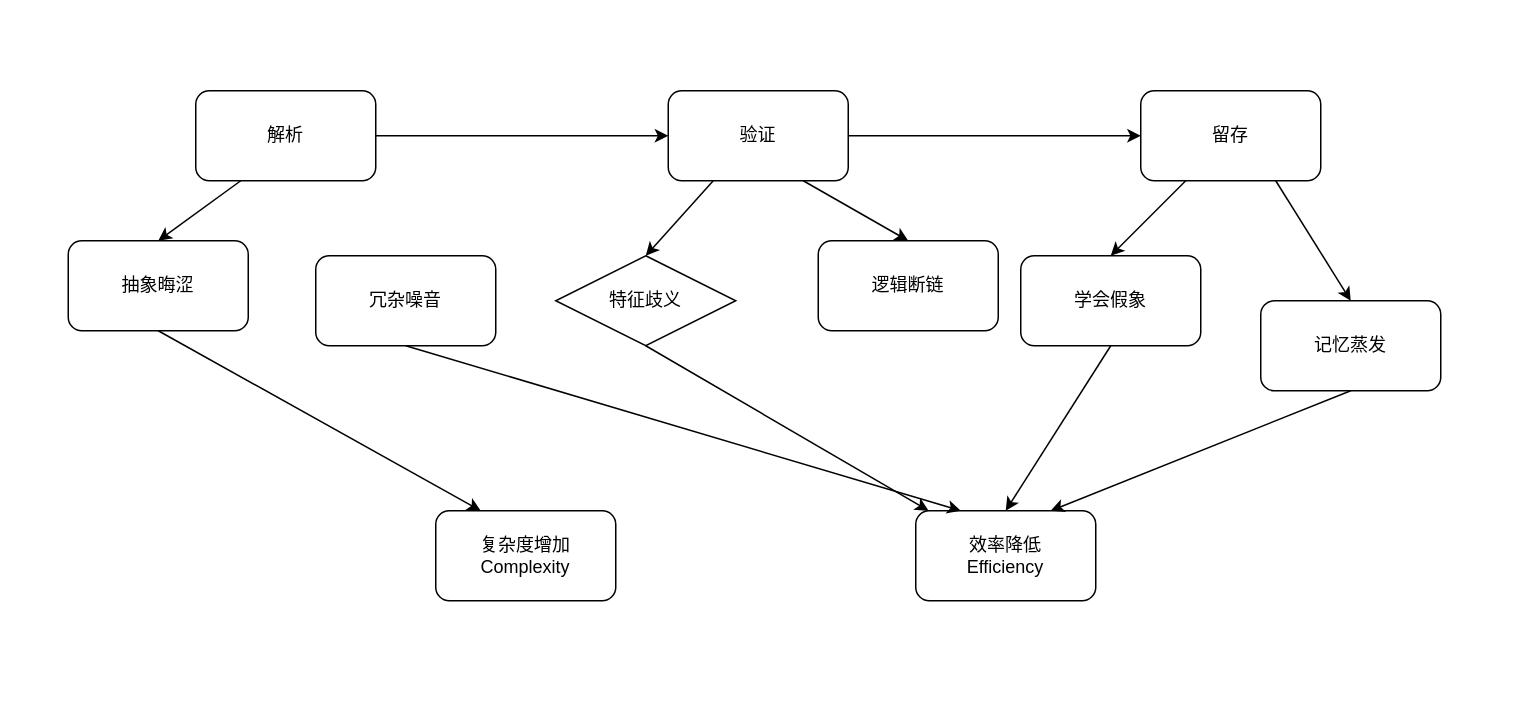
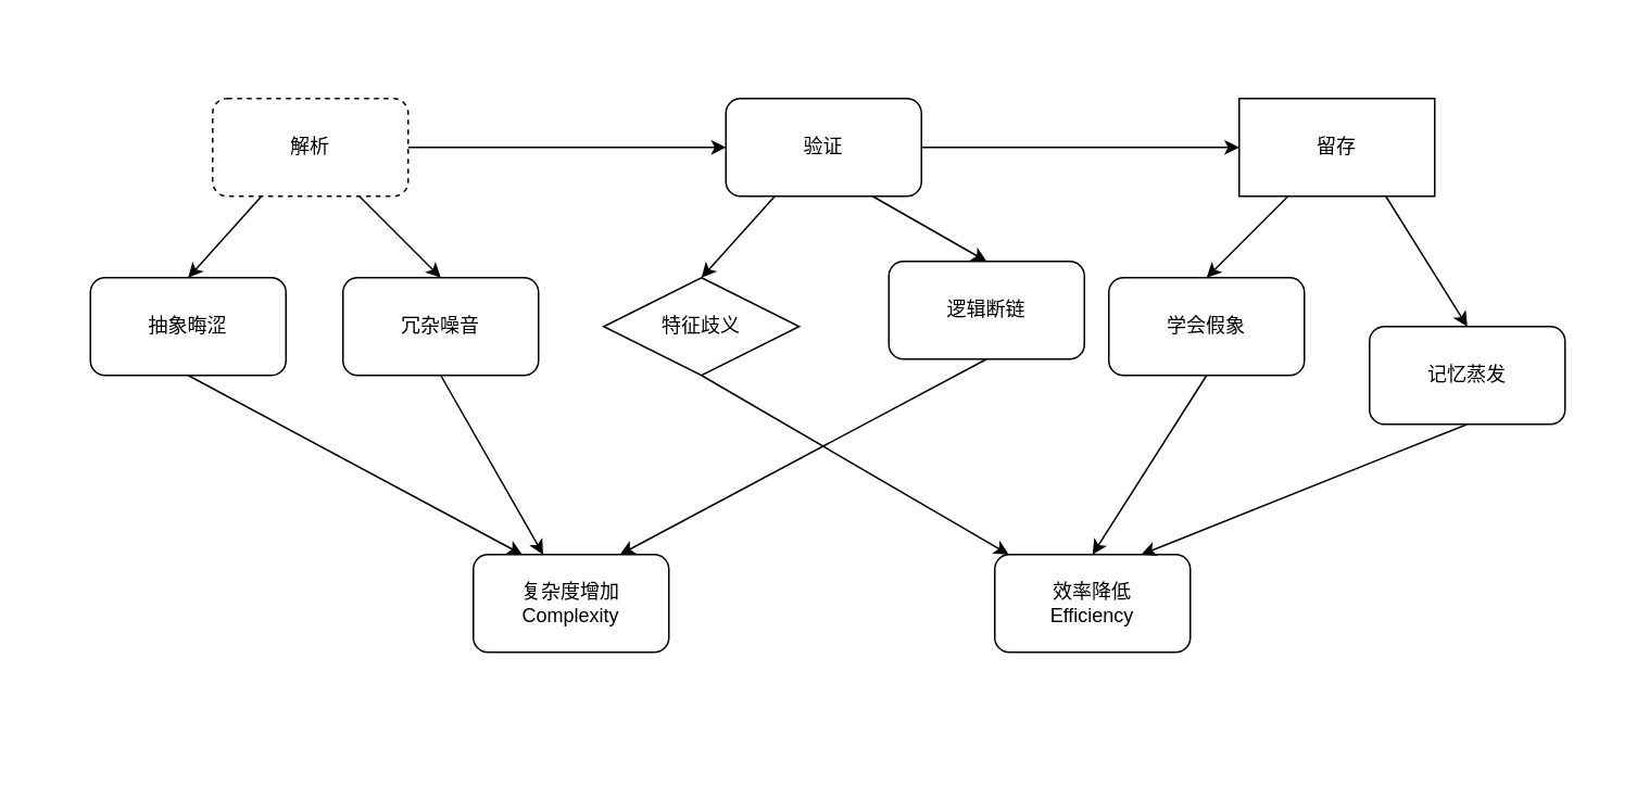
- <mxCell id="3" value="解析" style="rounded=1;whiteSpace=wrap;html=1;" parent="1" vertex="1"><mxGeometry x="130" y="60" width="120" height="60" as="geometry" /></mxCell>
+ <mxCell id="3" value="解析" style="rounded=1;whiteSpace=wrap;html=1;dashed=1;" parent="1" vertex="1"><mxGeometry x="130" y="60" width="120" height="60" as="geometry" /></mxCell>
- <mxCell id="5" value="留存" style="rounded=1;whiteSpace=wrap;html=1;" parent="1" vertex="1"><mxGeometry x="760" y="60" width="120" height="60" as="geometry" /></mxCell>
+ <mxCell id="5" value="留存" style="whiteSpace=wrap;html=1;rounded=0;" parent="1" vertex="1"><mxGeometry x="760" y="60" width="120" height="60" as="geometry" /></mxCell>
+ <mxCell id="17" value="" style="endArrow=classic;html=1;rounded=0;exitX=0.75;exitY=1;exitDx=0;exitDy=0;entryX=0.5;entryY=0;entryDx=0;entryDy=0;" parent="1" source="3" target="16" edge="1"><mxGeometry width="50" height="50" relative="1" as="geometry"><mxPoint x="150" y="130" as="sourcePoint" /><mxPoint x="125" y="180" as="targetPoint" /></mxGeometry></mxCell>
- <mxCell id="8" value="抽象晦涩" style="rounded=1;whiteSpace=wrap;html=1;" parent="1" vertex="1"><mxGeometry x="45" y="160" width="120" height="60" as="geometry" /></mxCell>
+ <mxCell id="8" value="抽象晦涩" style="rounded=1;whiteSpace=wrap;html=1;" parent="1" vertex="1"><mxGeometry x="55" y="170" width="120" height="60" as="geometry" /></mxCell>
- <mxCell id="27" value="" style="endArrow=classic;html=1;rounded=0;exitX=0.5;exitY=1;exitDx=0;exitDy=0;entryX=0.25;entryY=0;entryDx=0;entryDy=0;" edge="1" parent="1" source="16" target="21"><mxGeometry width="50" height="50" relative="1" as="geometry"><mxPoint x="595" y="240" as="sourcePoint" /><mxPoint x="390" y="350" as="targetPoint" /></mxGeometry></mxCell>
+ <mxCell id="27" value="" style="endArrow=classic;html=1;rounded=0;exitX=0.5;exitY=1;exitDx=0;exitDy=0;" edge="1" parent="1" source="16" target="20"><mxGeometry width="50" height="50" relative="1" as="geometry"><mxPoint x="595" y="240" as="sourcePoint" /><mxPoint x="390" y="350" as="targetPoint" /></mxGeometry></mxCell>
+ <mxCell id="24" value="" style="endArrow=classic;html=1;rounded=0;exitX=0.5;exitY=1;exitDx=0;exitDy=0;entryX=0.75;entryY=0;entryDx=0;entryDy=0;" edge="1" parent="1" source="9" target="20"><mxGeometry width="50" height="50" relative="1" as="geometry"><mxPoint x="750" y="240" as="sourcePoint" /><mxPoint x="680" y="350" as="targetPoint" /></mxGeometry></mxCell>
